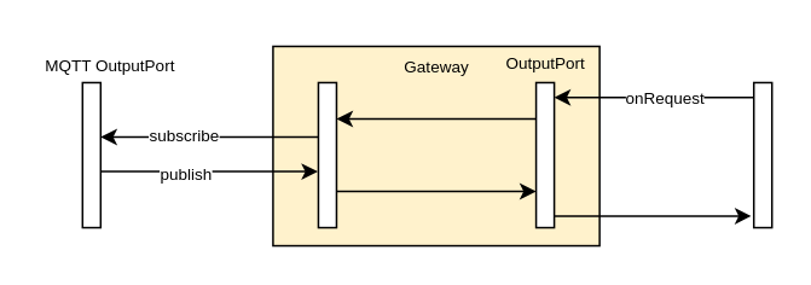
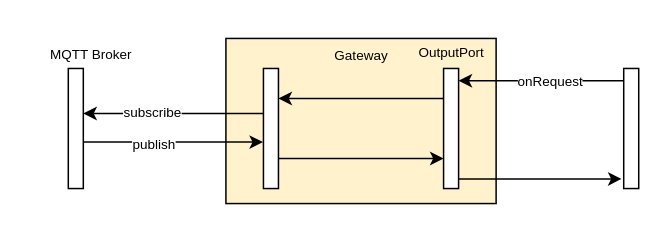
- <mxCell id="16" value="&lt;font style=&quot;font-size: 9px;&quot;&gt;MQTT OutputPort&lt;/font&gt;" style="text;html=1;align=center;verticalAlign=middle;resizable=0;points=[];autosize=1;strokeColor=none;fillColor=none;" vertex="1" parent="1"><mxGeometry x="20" y="20" width="80" height="30" as="geometry" /></mxCell>
+ <mxCell id="16" value="&lt;font style=&quot;font-size: 9px;&quot;&gt;MQTT Broker&lt;/font&gt;" style="text;html=1;align=center;verticalAlign=middle;resizable=0;points=[];autosize=1;strokeColor=none;fillColor=none;" vertex="1" parent="1"><mxGeometry x="20" y="20" width="80" height="30" as="geometry" /></mxCell>
